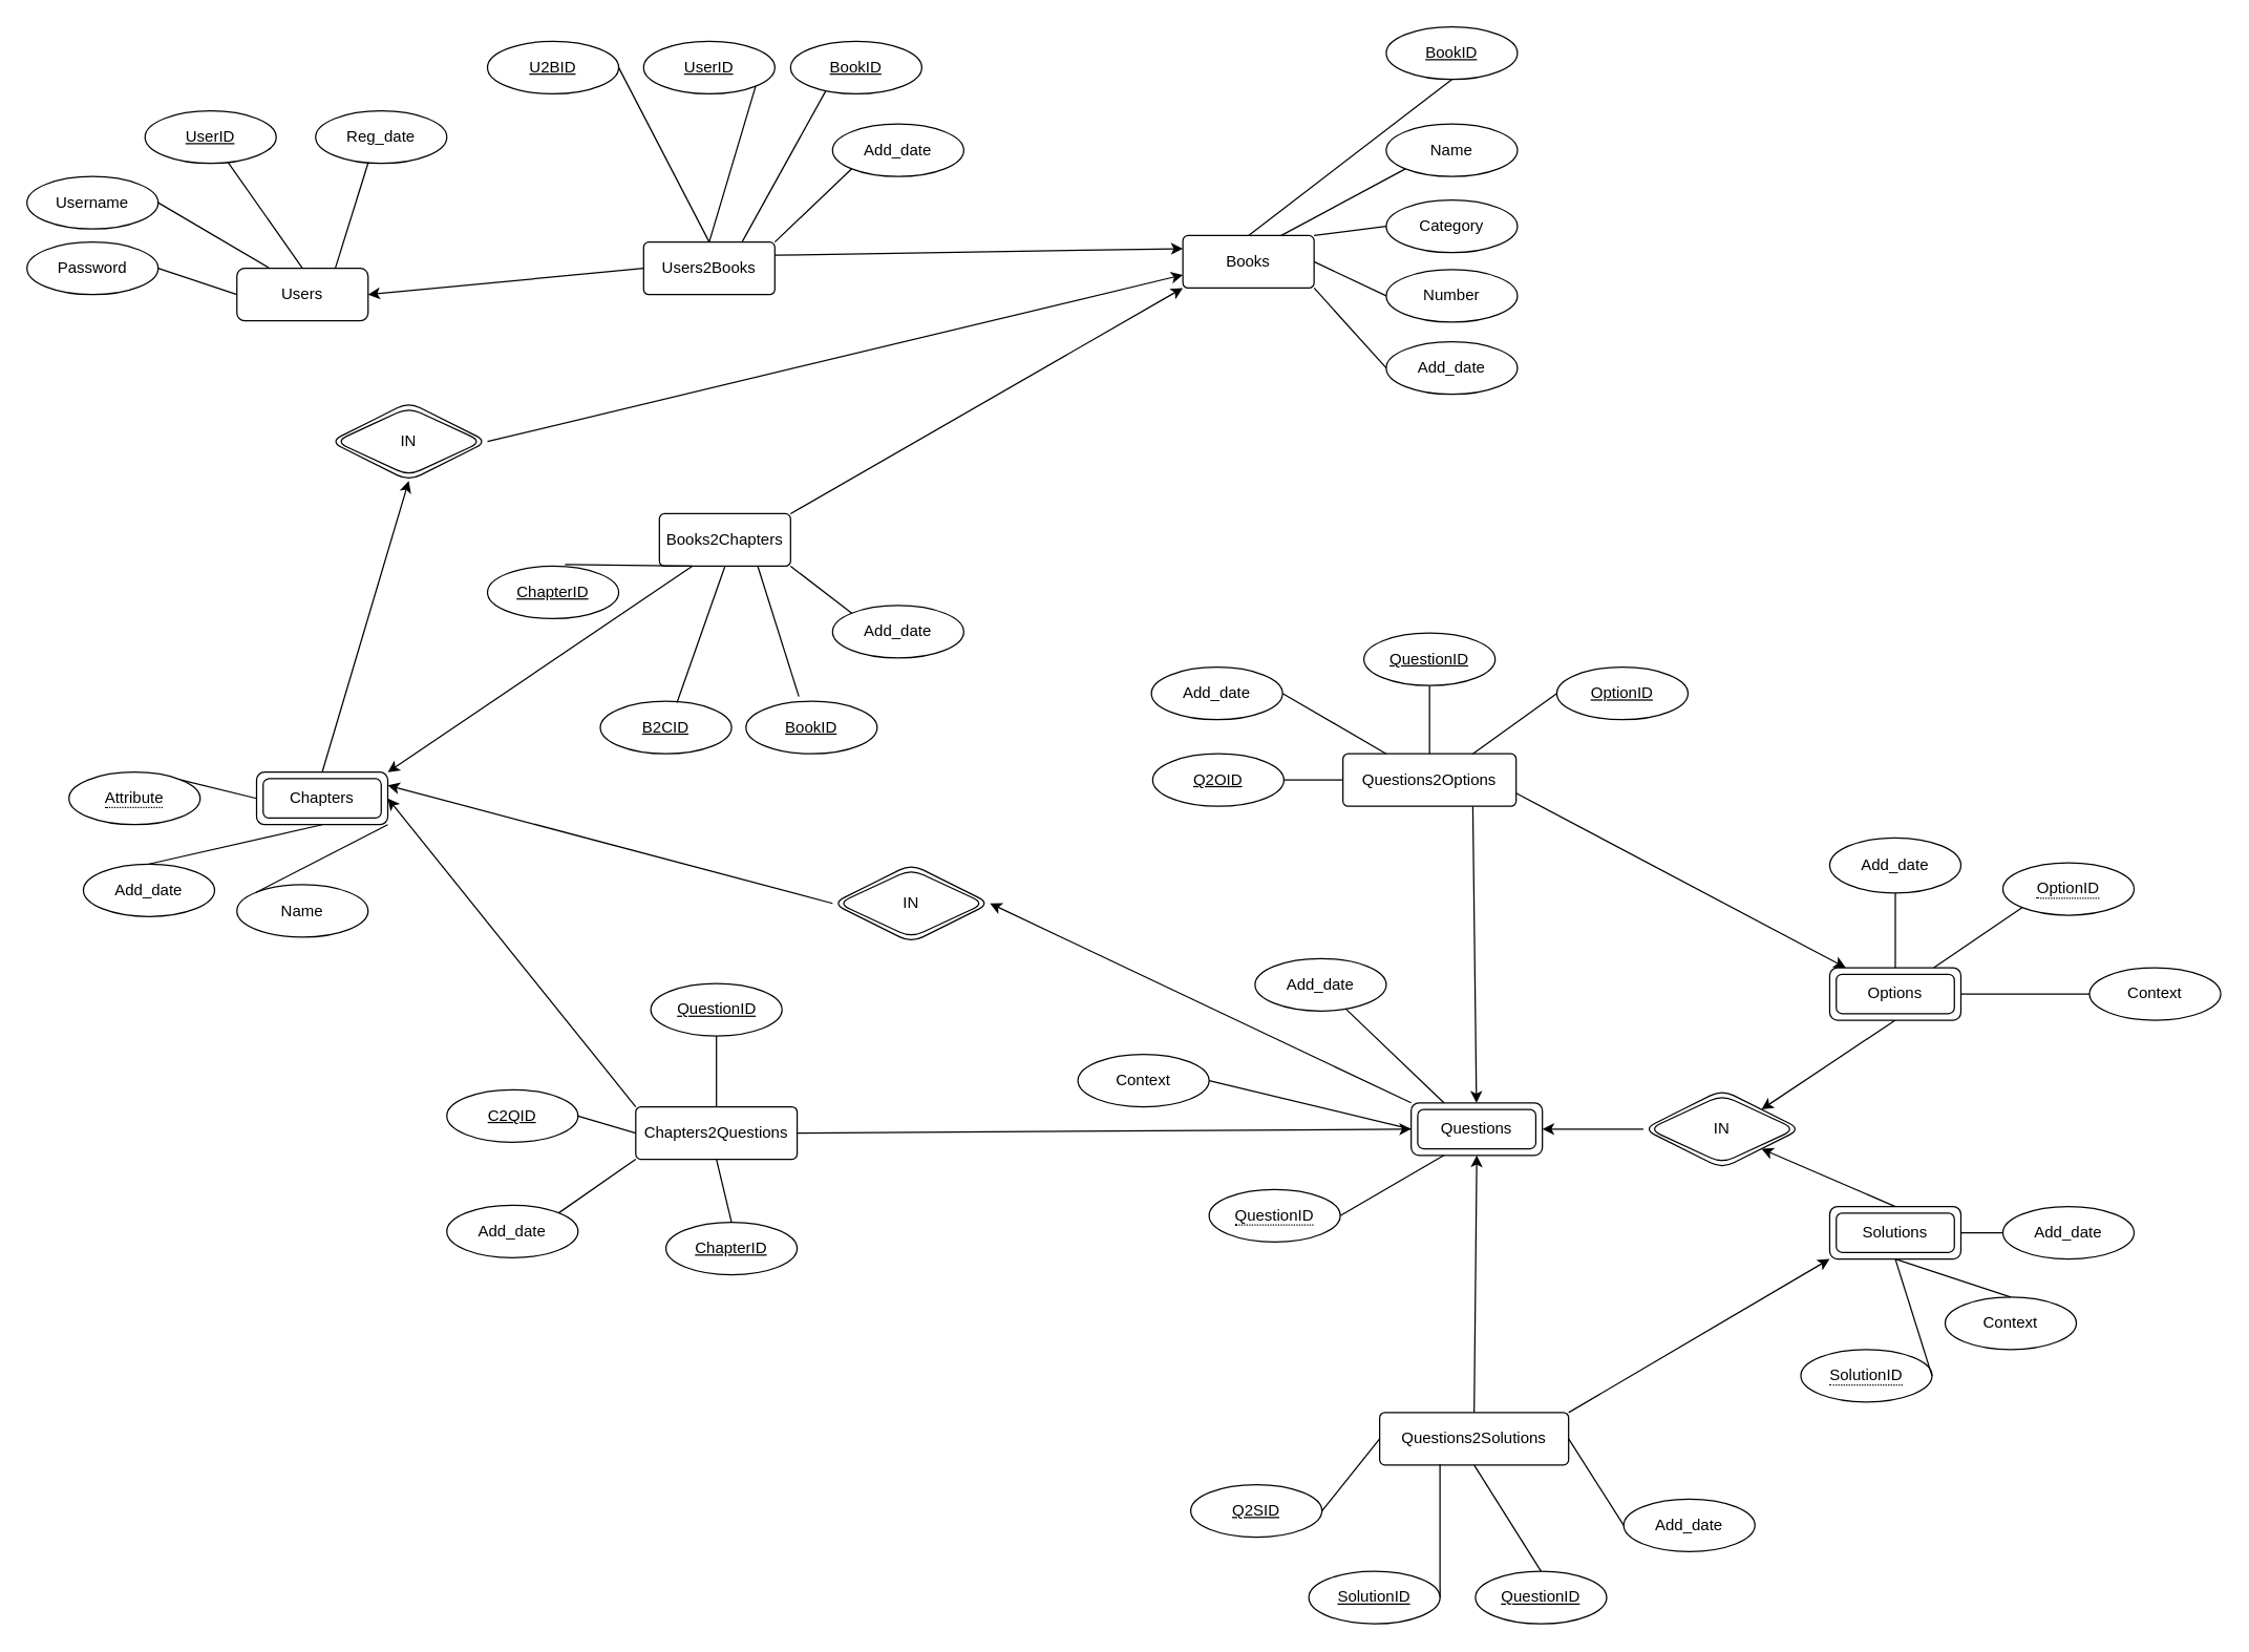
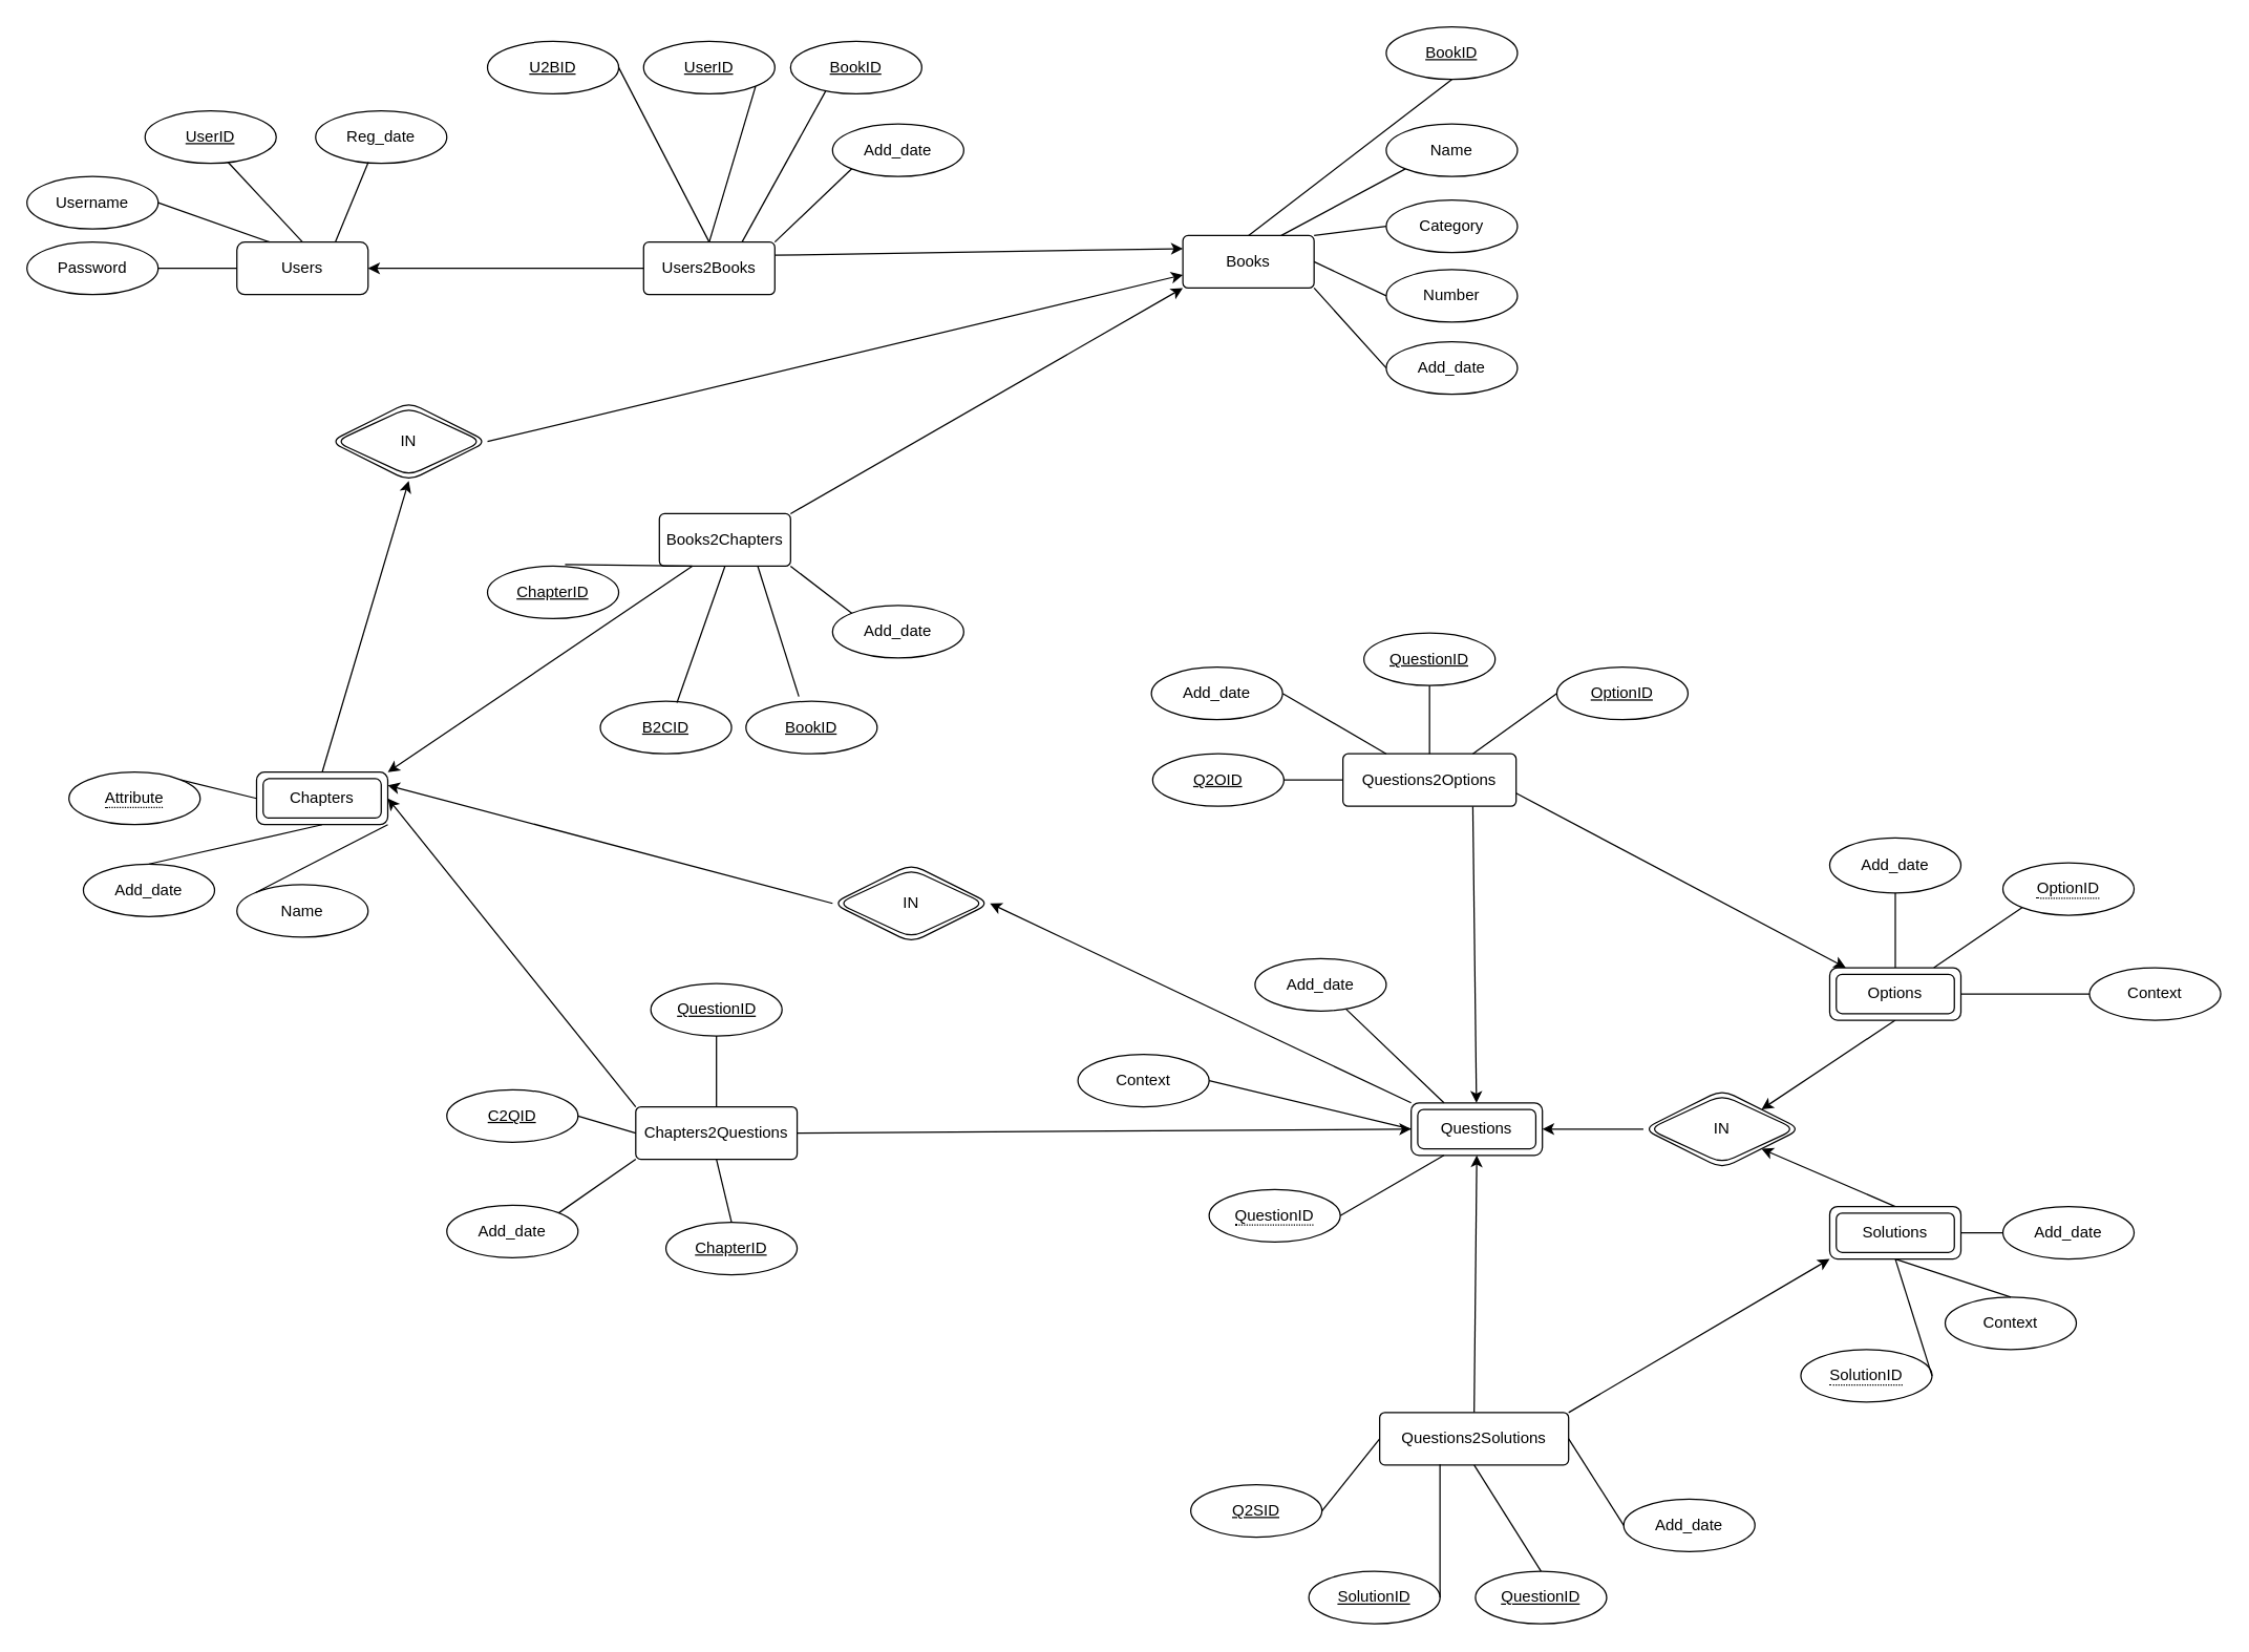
- <mxCell id="2" value="Users" style="whiteSpace=wrap;html=1;align=center;gradientColor=none;rounded=1;" vertex="1" parent="1"><mxGeometry x="180" y="204" width="100" height="40" as="geometry" /></mxCell>
+ <mxCell id="2" value="Users" style="whiteSpace=wrap;html=1;align=center;gradientColor=none;rounded=1;" vertex="1" parent="1"><mxGeometry x="180" y="184" width="100" height="40" as="geometry" /></mxCell>
